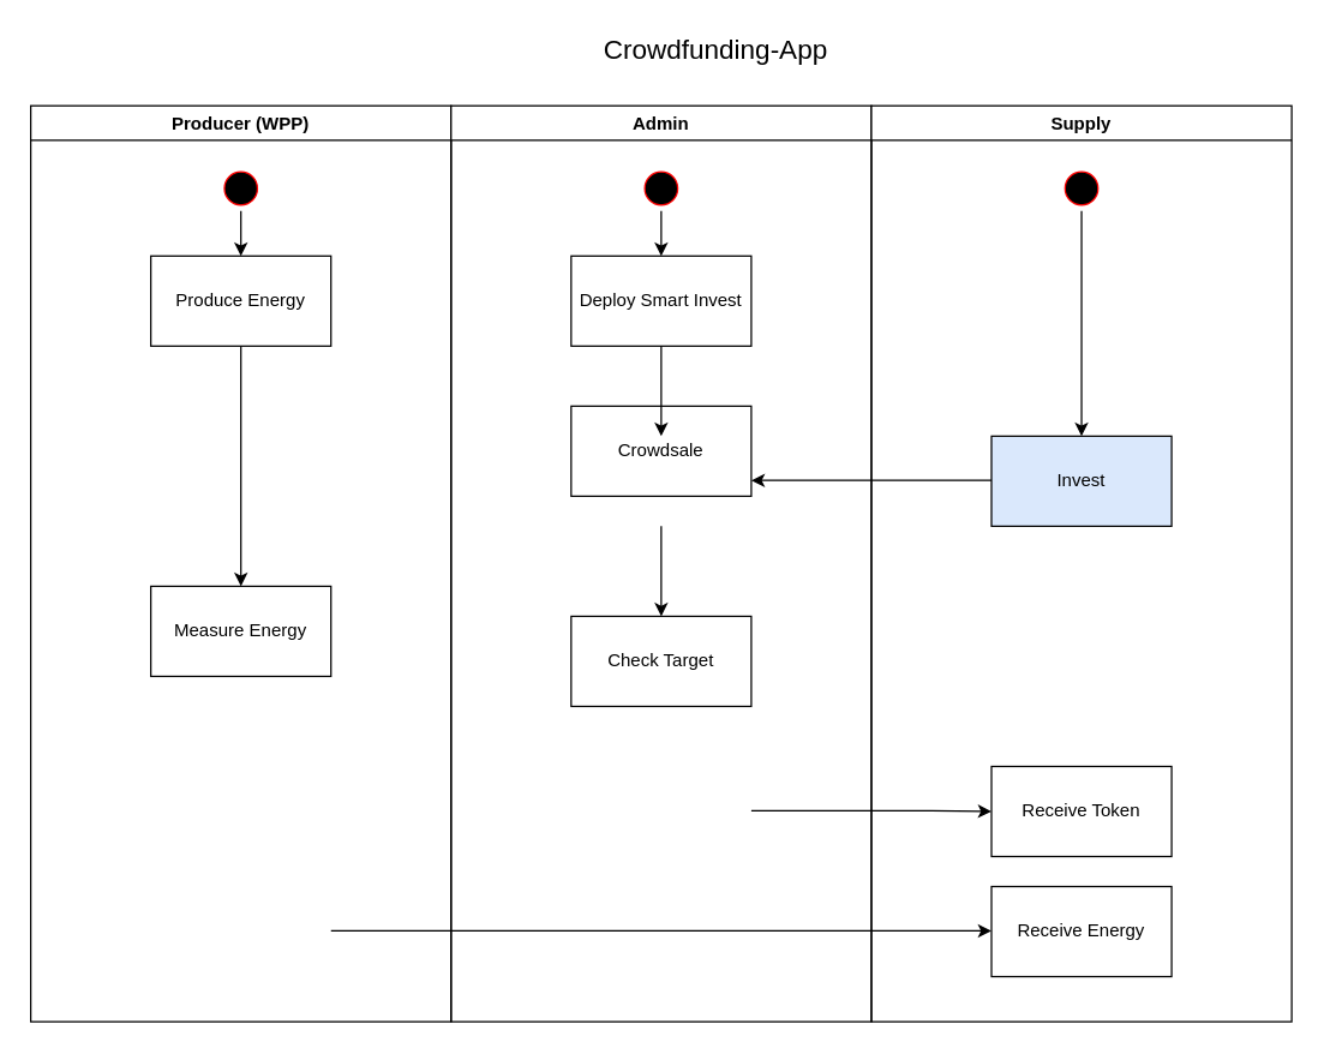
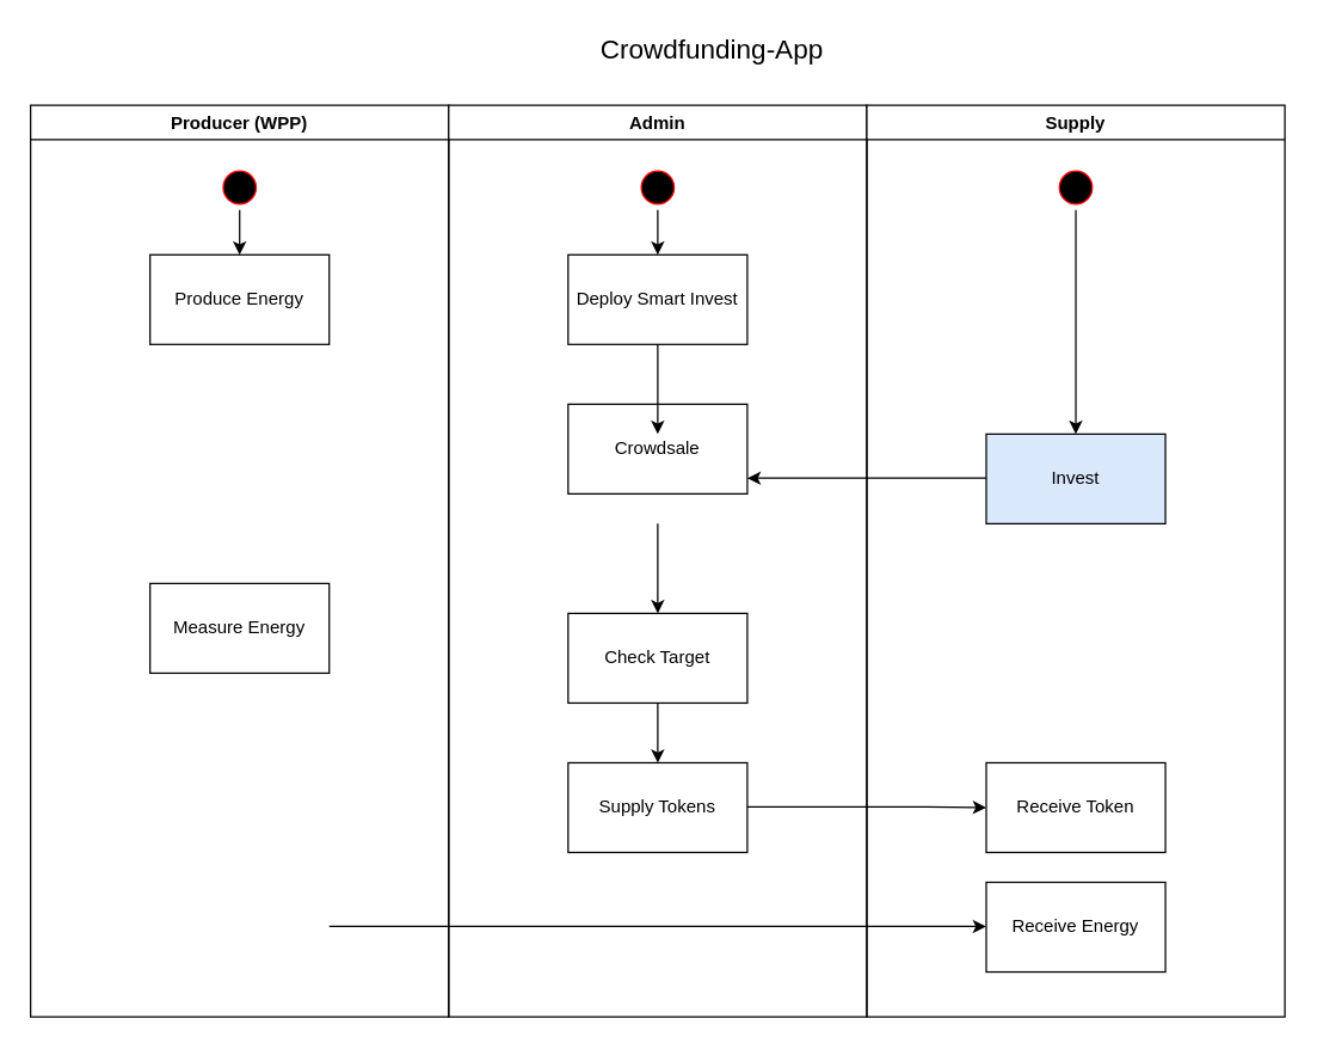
- <mxCell id="5" value="" style="edgeStyle=orthogonalEdgeStyle;rounded=0;orthogonalLoop=1;jettySize=auto;html=1;" parent="2" source="6" target="7" edge="1"><mxGeometry relative="1" as="geometry" /></mxCell>
+ <mxCell id="18" value="" style="edgeStyle=orthogonalEdgeStyle;rounded=0;orthogonalLoop=1;jettySize=auto;html=1;entryX=0.5;entryY=0;entryDx=0;entryDy=0;exitX=0.5;exitY=1;exitDx=0;exitDy=0;" edge="1" parent="8" source="14" target="16"><mxGeometry relative="1" as="geometry"><mxPoint x="140" y="440" as="targetPoint" /><mxPoint x="140" y="430" as="sourcePoint" /><Array as="points" /></mxGeometry></mxCell>
+ <mxCell id="16" value="Supply Tokens" style="rounded=0;whiteSpace=wrap;html=1;" vertex="1" parent="8"><mxGeometry x="80" y="440" width="120" height="60" as="geometry" /></mxCell>
